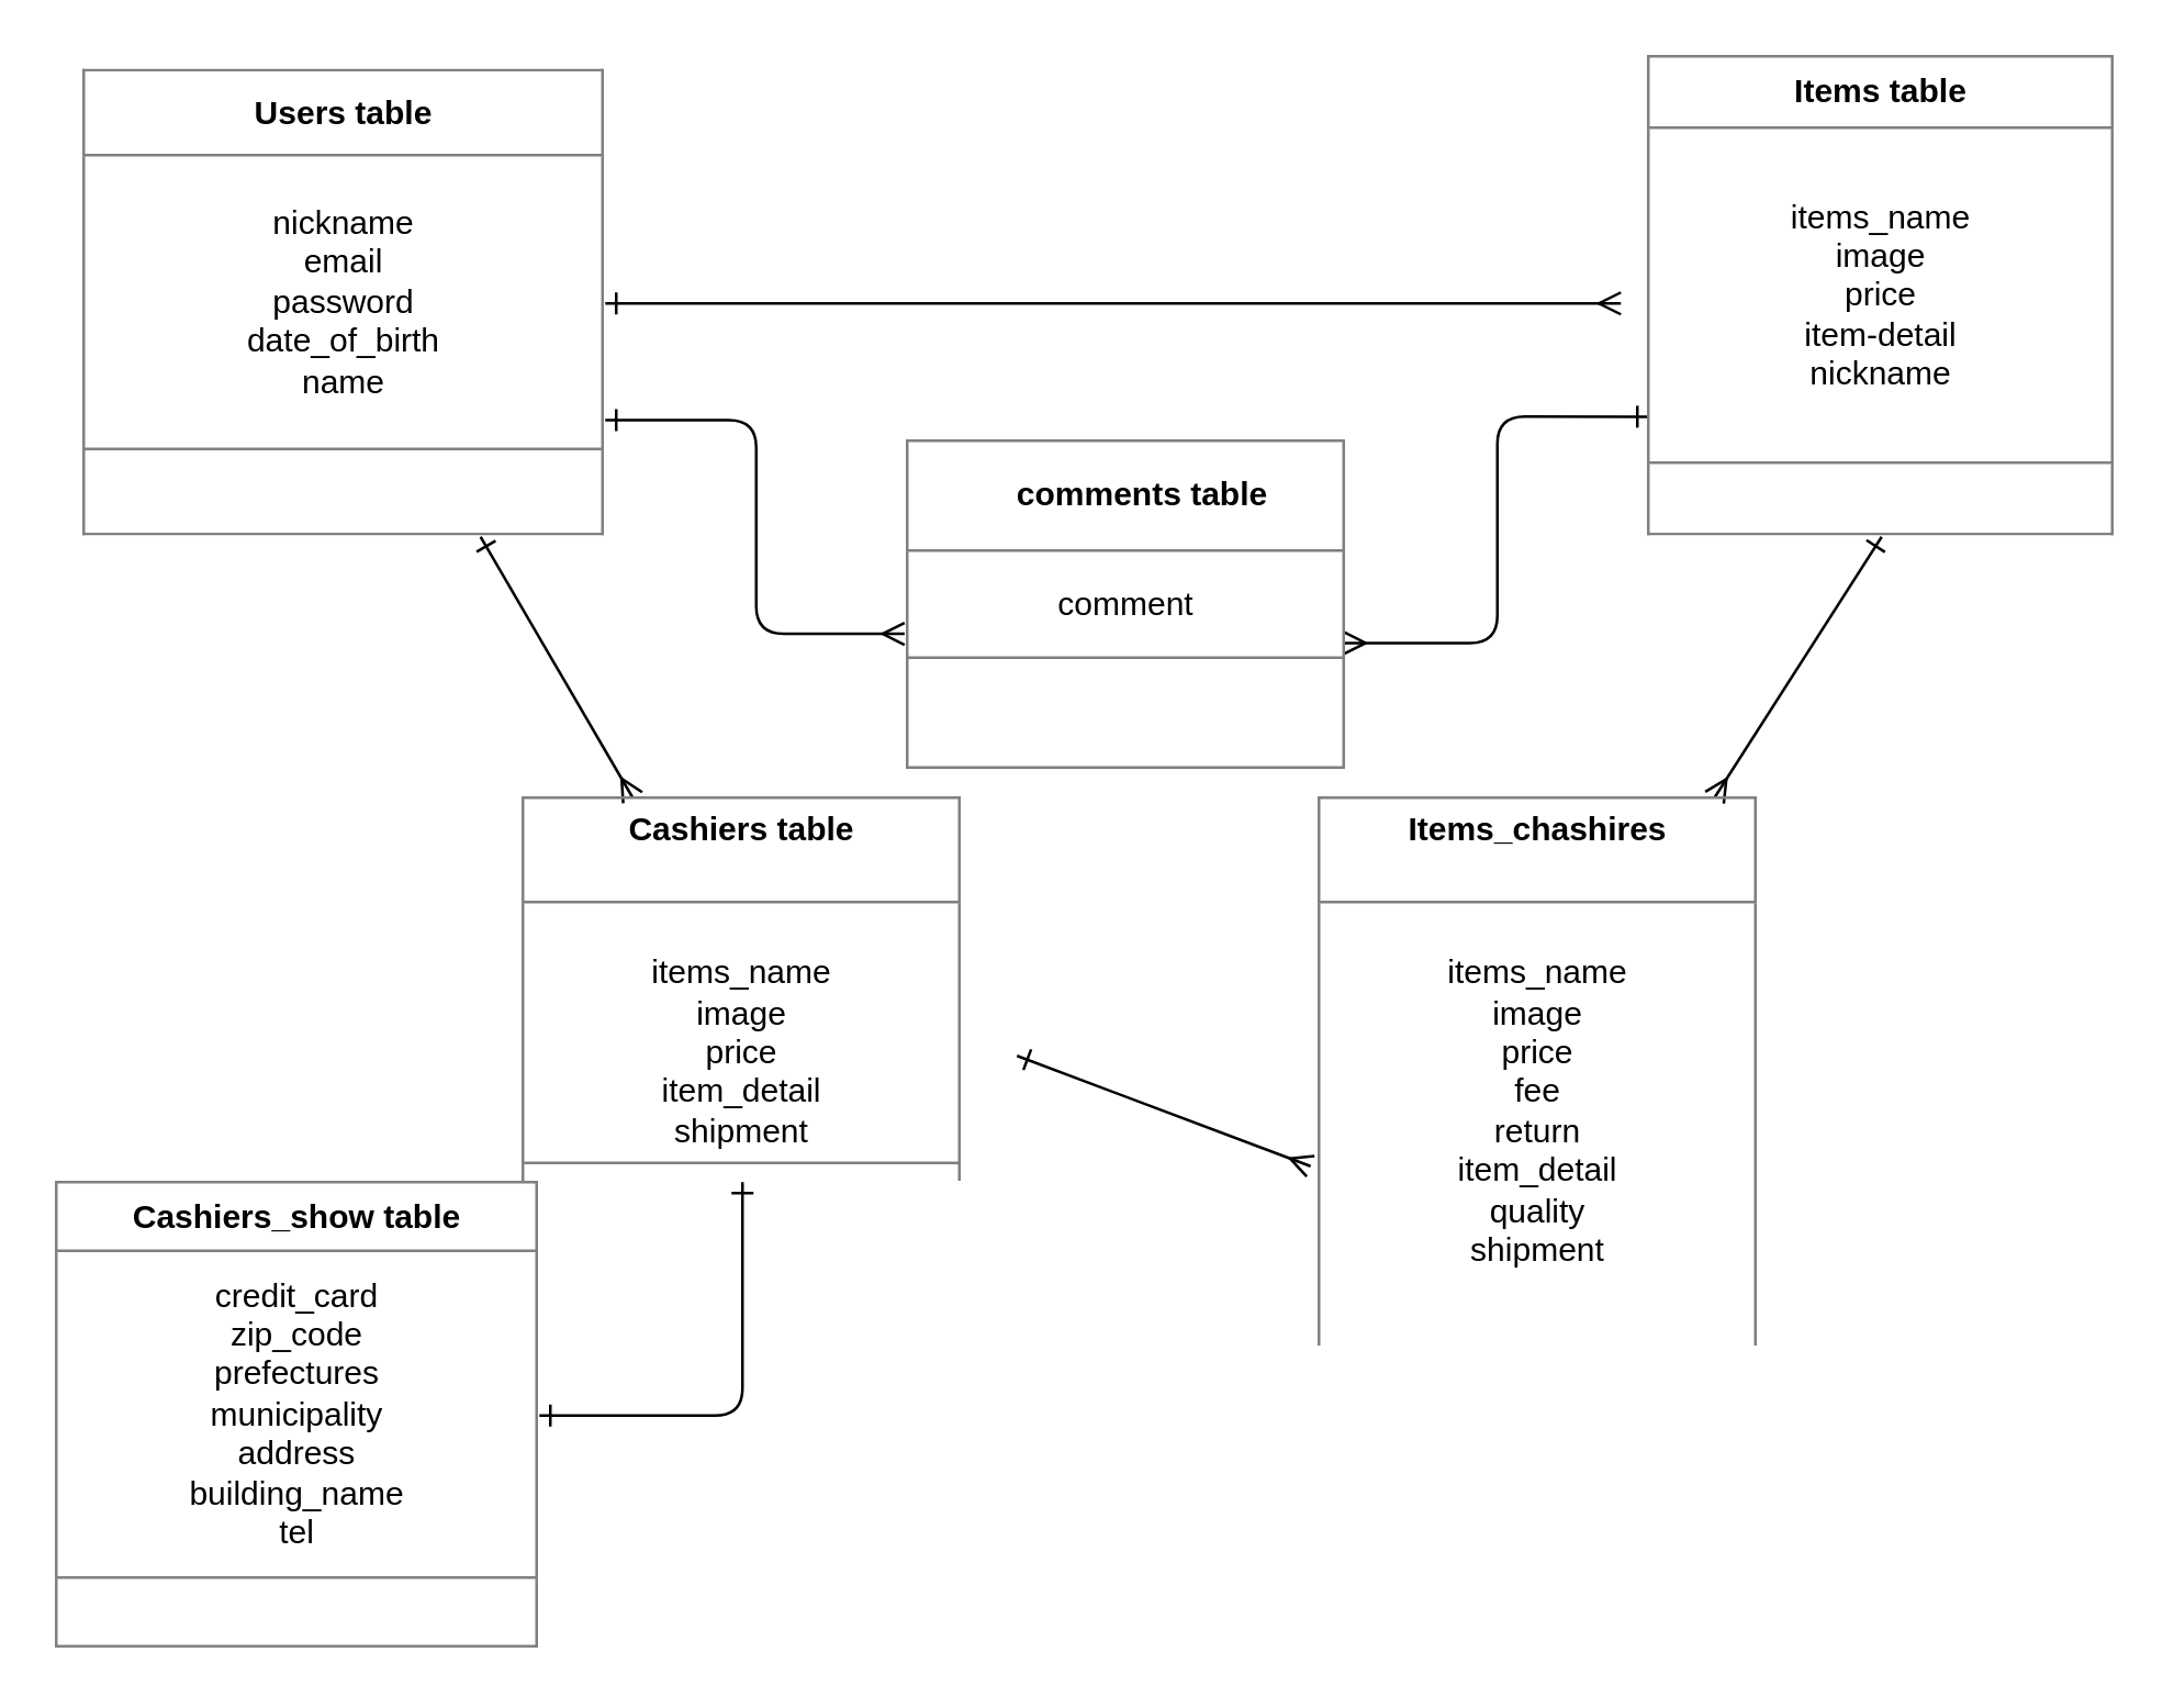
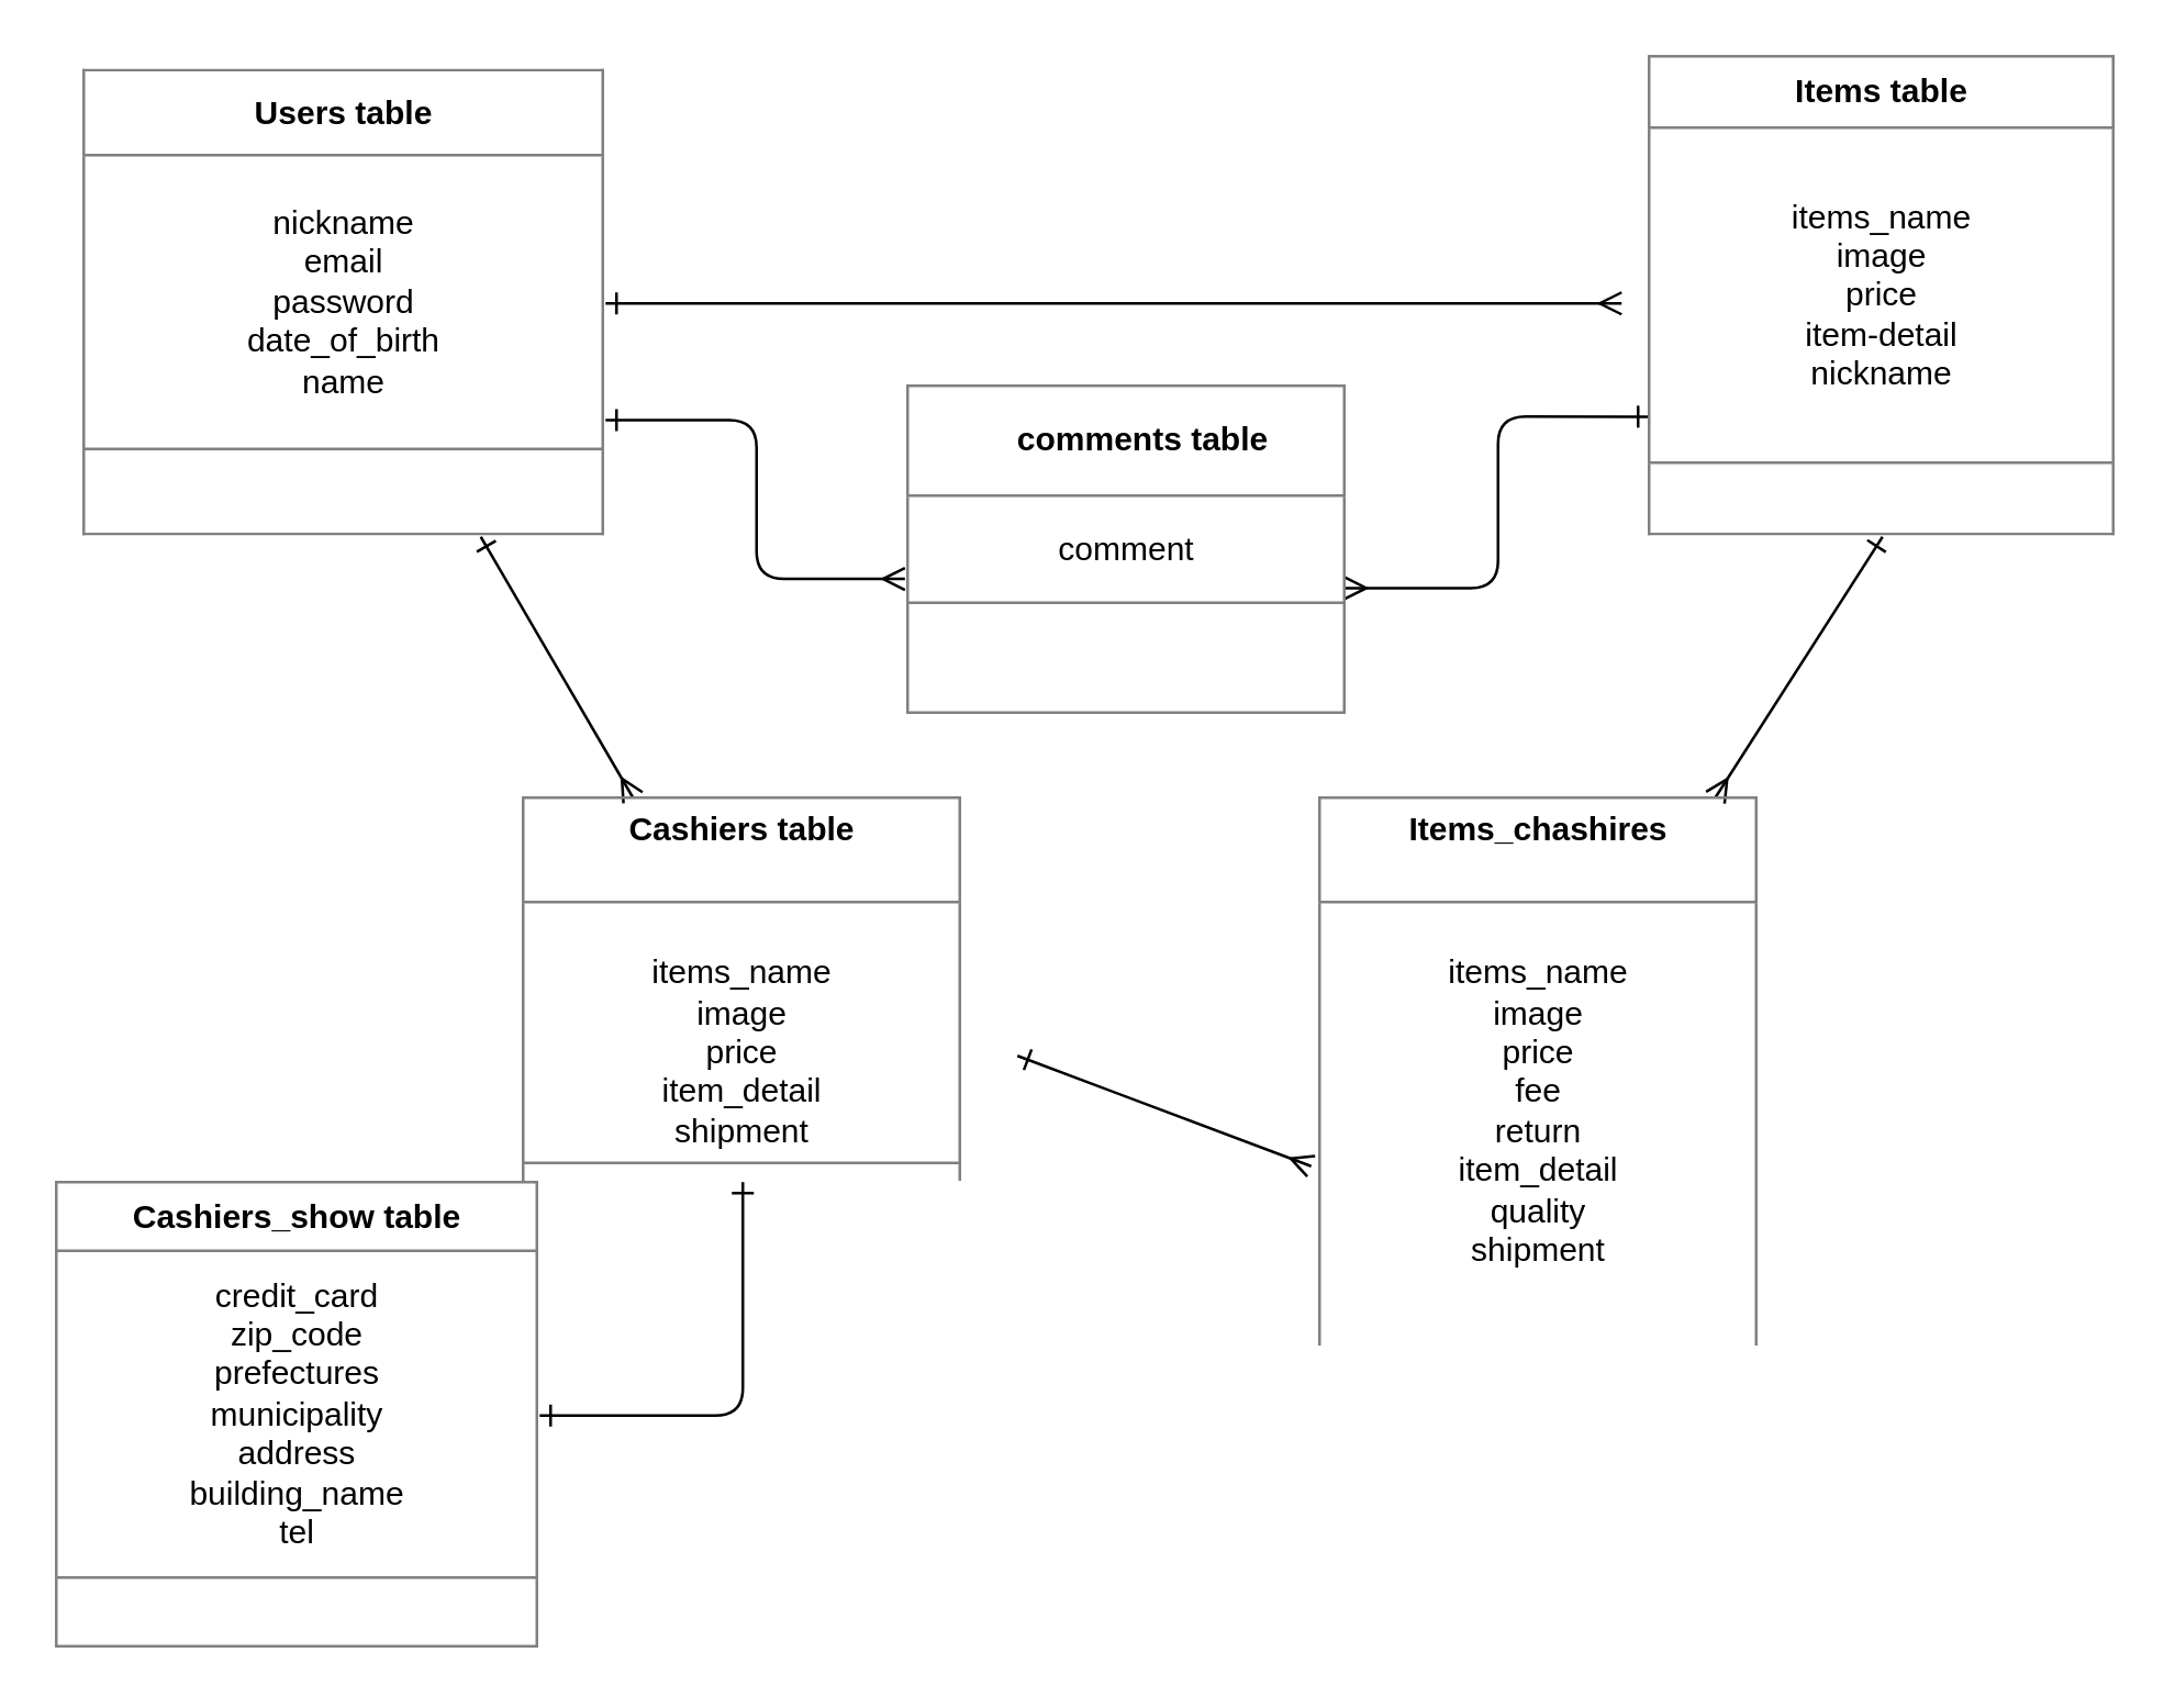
- <mxCell id="14" value="&lt;table border=&quot;1&quot; width=&quot;100%&quot; cellpadding=&quot;4&quot; style=&quot;width: 100% ; height: 100% ; border-collapse: collapse&quot;&gt;&lt;tbody&gt;&lt;tr&gt;&lt;th align=&quot;center&quot;&gt;　comments table&lt;/th&gt;&lt;/tr&gt;&lt;tr&gt;&lt;td align=&quot;center&quot;&gt;comment&lt;/td&gt;&lt;/tr&gt;&lt;tr&gt;&lt;td align=&quot;center&quot;&gt;&lt;br&gt;&lt;/td&gt;&lt;/tr&gt;&lt;/tbody&gt;&lt;/table&gt;" style="text;html=1;strokeColor=none;fillColor=none;overflow=fill;" vertex="1" parent="1"><mxGeometry x="330" y="160" width="160" height="120" as="geometry" /></mxCell>
+ <mxCell id="14" value="&lt;table border=&quot;1&quot; width=&quot;100%&quot; cellpadding=&quot;4&quot; style=&quot;width: 100% ; height: 100% ; border-collapse: collapse&quot;&gt;&lt;tbody&gt;&lt;tr&gt;&lt;th align=&quot;center&quot;&gt;　comments table&lt;/th&gt;&lt;/tr&gt;&lt;tr&gt;&lt;td align=&quot;center&quot;&gt;comment&lt;/td&gt;&lt;/tr&gt;&lt;tr&gt;&lt;td align=&quot;center&quot;&gt;&lt;br&gt;&lt;/td&gt;&lt;/tr&gt;&lt;/tbody&gt;&lt;/table&gt;" style="text;html=1;strokeColor=none;fillColor=none;overflow=fill;" vertex="1" parent="1"><mxGeometry x="330" y="140" width="160" height="120" as="geometry" /></mxCell>
